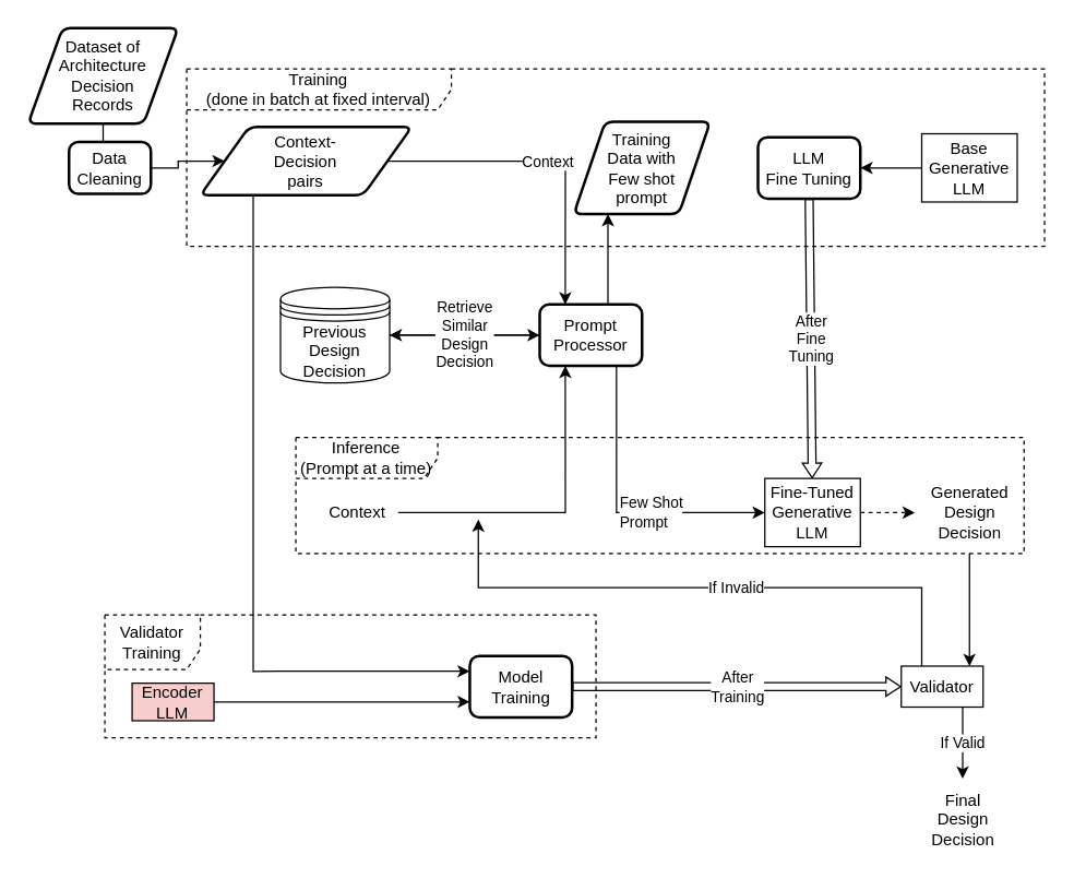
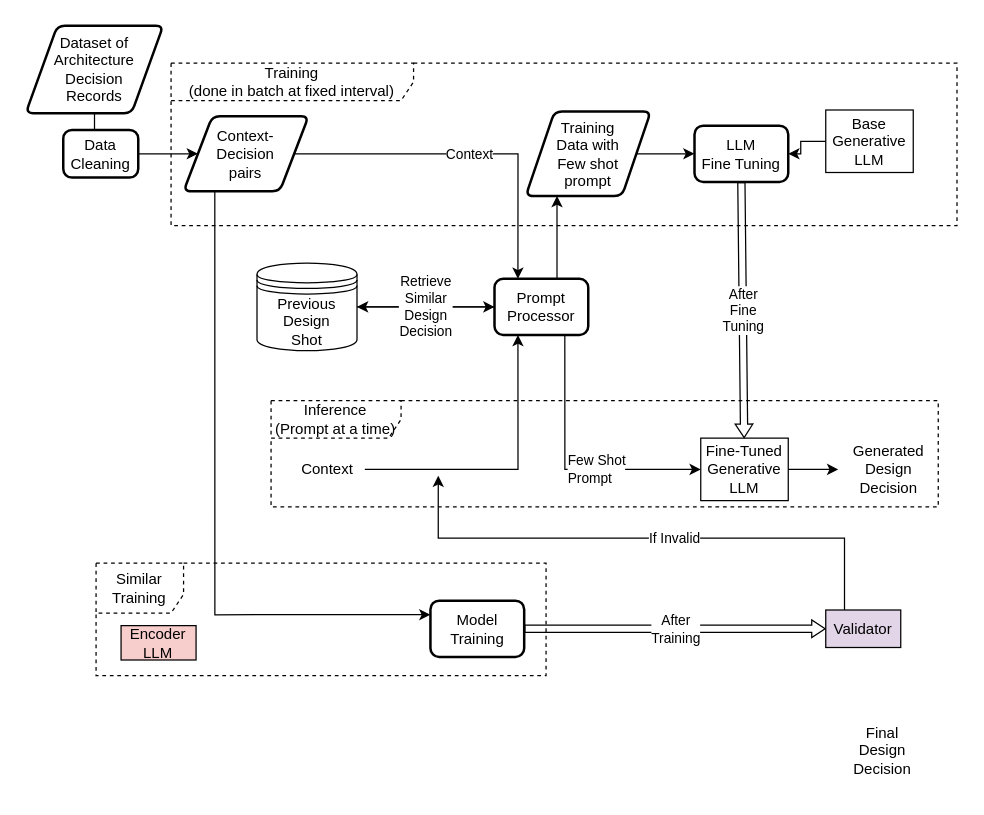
- <mxCell id="21" value="Context-&lt;div&gt;Decision&lt;/div&gt;&lt;div&gt;pairs&lt;/div&gt;" style="shape=parallelogram;html=1;strokeWidth=2;perimeter=parallelogramPerimeter;whiteSpace=wrap;rounded=1;arcSize=12;size=0.23;" vertex="1" parent="20"><mxGeometry x="10" y="42.5" width="155" height="50" as="geometry" /></mxCell>
+ <mxCell id="21" value="Context-&lt;div&gt;Decision&lt;/div&gt;&lt;div&gt;pairs&lt;/div&gt;" style="shape=parallelogram;html=1;strokeWidth=2;perimeter=parallelogramPerimeter;whiteSpace=wrap;rounded=1;arcSize=12;size=0.23;" vertex="1" parent="20"><mxGeometry x="10" y="42.5" width="100" height="60" as="geometry" /></mxCell>
+ <mxCell id="22" value="" style="edgeStyle=orthogonalEdgeStyle;rounded=0;orthogonalLoop=1;jettySize=auto;html=1;" edge="1" parent="20" source="23" target="25"><mxGeometry relative="1" as="geometry" /></mxCell>
- <mxCell id="24" value="Base&lt;div&gt;Generative&lt;/div&gt;&lt;div&gt;LLM&lt;/div&gt;" style="html=1;align=center;verticalAlign=middle;dashed=0;whiteSpace=wrap;" vertex="1" parent="20"><mxGeometry x="538.75" y="47.5" width="70" height="50" as="geometry" /></mxCell>
+ <mxCell id="24" value="Base&lt;div&gt;Generative&lt;/div&gt;&lt;div&gt;LLM&lt;/div&gt;" style="html=1;align=center;verticalAlign=middle;dashed=0;whiteSpace=wrap;" vertex="1" parent="20"><mxGeometry x="523.75" y="37.5" width="70" height="50" as="geometry" /></mxCell>
- <mxCell id="7" value="Previous&lt;div&gt;Design&lt;/div&gt;&lt;div&gt;Decision&lt;/div&gt;" style="shape=datastore;whiteSpace=wrap;html=1;" vertex="1" parent="1"><mxGeometry x="205" y="210" width="80" height="70" as="geometry" /></mxCell>
+ <mxCell id="7" value="Previous&lt;div&gt;Design&lt;/div&gt;&lt;div&gt;Shot&lt;/div&gt;" style="shape=datastore;whiteSpace=wrap;html=1;" vertex="1" parent="1"><mxGeometry x="205" y="210" width="80" height="70" as="geometry" /></mxCell>
- <mxCell id="30" value="" style="edgeStyle=orthogonalEdgeStyle;rounded=0;orthogonalLoop=1;jettySize=auto;html=1;dashed=1;" edge="1" parent="27" source="29" target="28"><mxGeometry relative="1" as="geometry" /></mxCell>
+ <mxCell id="30" value="" style="edgeStyle=orthogonalEdgeStyle;rounded=0;orthogonalLoop=1;jettySize=auto;html=1;" edge="1" parent="27" source="29" target="28"><mxGeometry relative="1" as="geometry" /></mxCell>
- <mxCell id="13" value="" style="edgeStyle=orthogonalEdgeStyle;rounded=0;orthogonalLoop=1;jettySize=auto;html=1;" edge="1" parent="1" source="28" target="18"><mxGeometry relative="1" as="geometry"><Array as="points"><mxPoint x="710" y="440" /><mxPoint x="710" y="440" /></Array></mxGeometry></mxCell>
- <mxCell id="33" value="Validator&lt;div&gt;Training&lt;/div&gt;" style="shape=umlFrame;whiteSpace=wrap;html=1;pointerEvents=0;recursiveResize=0;container=1;collapsible=0;width=70;dashed=1;fillColor=none;height=40;" vertex="1" parent="1"><mxGeometry x="76.25" y="450" width="360" height="90" as="geometry" /></mxCell>
+ <mxCell id="33" value="Similar&lt;div&gt;Training&lt;/div&gt;" style="shape=umlFrame;whiteSpace=wrap;html=1;pointerEvents=0;recursiveResize=0;container=1;collapsible=0;width=70;dashed=1;fillColor=none;height=40;" vertex="1" parent="1"><mxGeometry x="76.25" y="450" width="360" height="90" as="geometry" /></mxCell>
- <mxCell id="18" value="Validator" style="html=1;align=center;verticalAlign=middle;dashed=0;whiteSpace=wrap;" vertex="1" parent="1"><mxGeometry x="660" y="487.5" width="60" height="30" as="geometry" /></mxCell>
+ <mxCell id="18" value="Validator" style="html=1;align=center;verticalAlign=middle;dashed=0;whiteSpace=wrap;fillColor=#e1d5e7;" vertex="1" parent="1"><mxGeometry x="660" y="487.5" width="60" height="30" as="geometry" /></mxCell>
- <mxCell id="15" style="edgeStyle=orthogonalEdgeStyle;rounded=0;orthogonalLoop=1;jettySize=auto;html=1;entryX=0;entryY=0.75;entryDx=0;entryDy=0;" edge="1" parent="1" source="16" target="14"><mxGeometry relative="1" as="geometry" /></mxCell>
- <mxCell id="17" value="If Valid" style="edgeStyle=orthogonalEdgeStyle;rounded=0;orthogonalLoop=1;jettySize=auto;html=1;exitX=0.75;exitY=1;exitDx=0;exitDy=0;" edge="1" parent="1" source="18" target="19"><mxGeometry relative="1" as="geometry"><mxPoint x="710" y="530" as="sourcePoint" /></mxGeometry></mxCell>
